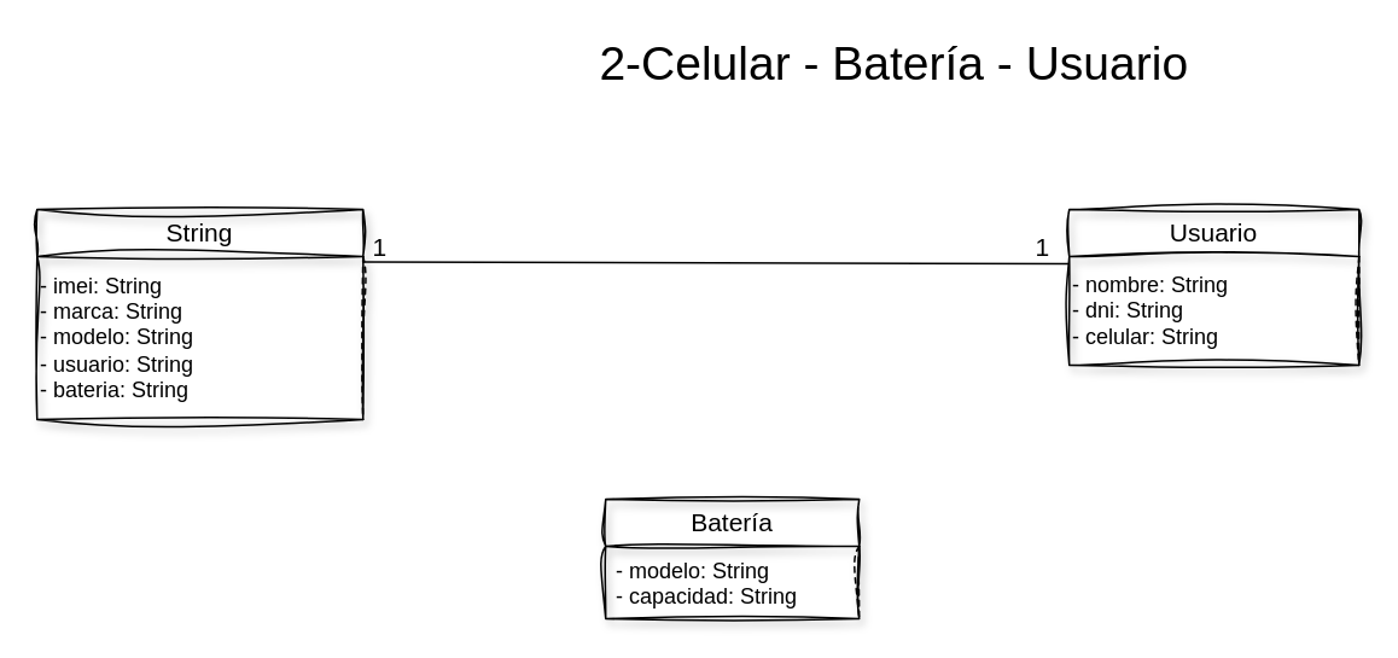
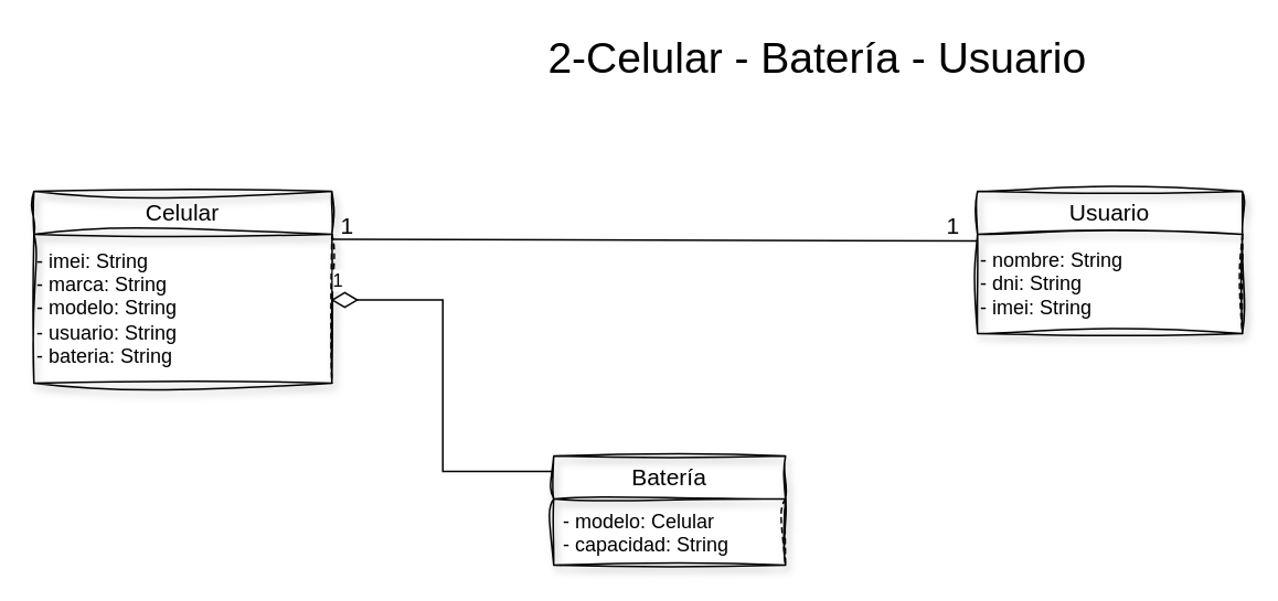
- <mxCell id="2" value="String" style="swimlane;fontStyle=0;childLayout=stackLayout;horizontal=1;startSize=26;fillColor=none;horizontalStack=0;resizeParent=1;resizeParentMax=0;resizeLast=0;collapsible=1;marginBottom=0;whiteSpace=wrap;html=1;swimlaneFillColor=none;separatorColor=#000000;movableLabel=0;rounded=0;shadow=1;sketch=1;curveFitting=1;jiggle=2;fontSize=14;align=center;" parent="1" vertex="1"><mxGeometry x="20" y="115" width="180" height="116" as="geometry" /></mxCell>
+ <mxCell id="2" value="Celular" style="swimlane;fontStyle=0;childLayout=stackLayout;horizontal=1;startSize=26;fillColor=none;horizontalStack=0;resizeParent=1;resizeParentMax=0;resizeLast=0;collapsible=1;marginBottom=0;whiteSpace=wrap;html=1;swimlaneFillColor=none;separatorColor=#000000;movableLabel=0;rounded=0;shadow=1;sketch=1;curveFitting=1;jiggle=2;fontSize=14;align=center;" parent="1" vertex="1"><mxGeometry x="20" y="115" width="180" height="116" as="geometry" /></mxCell>
- <mxCell id="8" value="- nombre&lt;span style=&quot;&quot;&gt;: String&lt;/span&gt;&lt;div&gt;&lt;span style=&quot;&quot;&gt;- dni&lt;/span&gt;&lt;span style=&quot;background-color: transparent; color: light-dark(rgb(0, 0, 0), rgb(255, 255, 255));&quot;&gt;: String&lt;/span&gt;&lt;/div&gt;&lt;div&gt;&lt;span style=&quot;background-color: transparent; color: light-dark(rgb(0, 0, 0), rgb(255, 255, 255));&quot;&gt;- celular&lt;/span&gt;&lt;span style=&quot;background-color: transparent; color: light-dark(rgb(0, 0, 0), rgb(255, 255, 255));&quot;&gt;: String&lt;/span&gt;&lt;/div&gt;" style="text;html=1;align=left;verticalAlign=middle;resizable=0;points=[];autosize=1;strokeColor=none;fillColor=none;" vertex="1" parent="7"><mxGeometry y="26" width="160" height="60" as="geometry" /></mxCell>
+ <mxCell id="8" value="- nombre&lt;span style=&quot;&quot;&gt;: String&lt;/span&gt;&lt;div&gt;&lt;span style=&quot;&quot;&gt;- dni&lt;/span&gt;&lt;span style=&quot;background-color: transparent; color: light-dark(rgb(0, 0, 0), rgb(255, 255, 255));&quot;&gt;: String&lt;/span&gt;&lt;/div&gt;&lt;div&gt;&lt;span style=&quot;background-color: transparent; color: light-dark(rgb(0, 0, 0), rgb(255, 255, 255));&quot;&gt;- imei&lt;/span&gt;&lt;span style=&quot;background-color: transparent; color: light-dark(rgb(0, 0, 0), rgb(255, 255, 255));&quot;&gt;: String&lt;/span&gt;&lt;/div&gt;" style="text;html=1;align=left;verticalAlign=middle;resizable=0;points=[];autosize=1;strokeColor=none;fillColor=none;" vertex="1" parent="7"><mxGeometry y="26" width="160" height="60" as="geometry" /></mxCell>
+ <mxCell id="12" value="1" style="endArrow=none;html=1;endSize=12;startArrow=diamondThin;startSize=14;startFill=0;edgeStyle=orthogonalEdgeStyle;align=left;verticalAlign=bottom;rounded=0;entryX=-0.005;entryY=0.141;entryDx=0;entryDy=0;entryPerimeter=0;exitX=0.996;exitY=0.441;exitDx=0;exitDy=0;exitPerimeter=0;endFill=0;" edge="1" parent="1" source="3" target="5"><mxGeometry x="-1" y="3" relative="1" as="geometry"><mxPoint x="200" y="286" as="sourcePoint" /><mxPoint x="330" y="305" as="targetPoint" /></mxGeometry></mxCell>
- <mxCell id="6" value="- modelo: String&lt;div&gt;- capacidad: String&lt;/div&gt;" style="text;strokeColor=none;fillColor=none;align=left;verticalAlign=top;spacingLeft=4;spacingRight=4;overflow=hidden;rotatable=0;points=[[0,0.5],[1,0.5]];portConstraint=eastwest;whiteSpace=wrap;html=1;fontSize=12;" parent="5" vertex="1"><mxGeometry y="26" width="140" height="40" as="geometry" /></mxCell>
+ <mxCell id="6" value="- modelo: Celular&lt;div&gt;- capacidad: String&lt;/div&gt;" style="text;strokeColor=none;fillColor=none;align=left;verticalAlign=top;spacingLeft=4;spacingRight=4;overflow=hidden;rotatable=0;points=[[0,0.5],[1,0.5]];portConstraint=eastwest;whiteSpace=wrap;html=1;fontSize=12;" parent="5" vertex="1"><mxGeometry y="26" width="140" height="40" as="geometry" /></mxCell>
